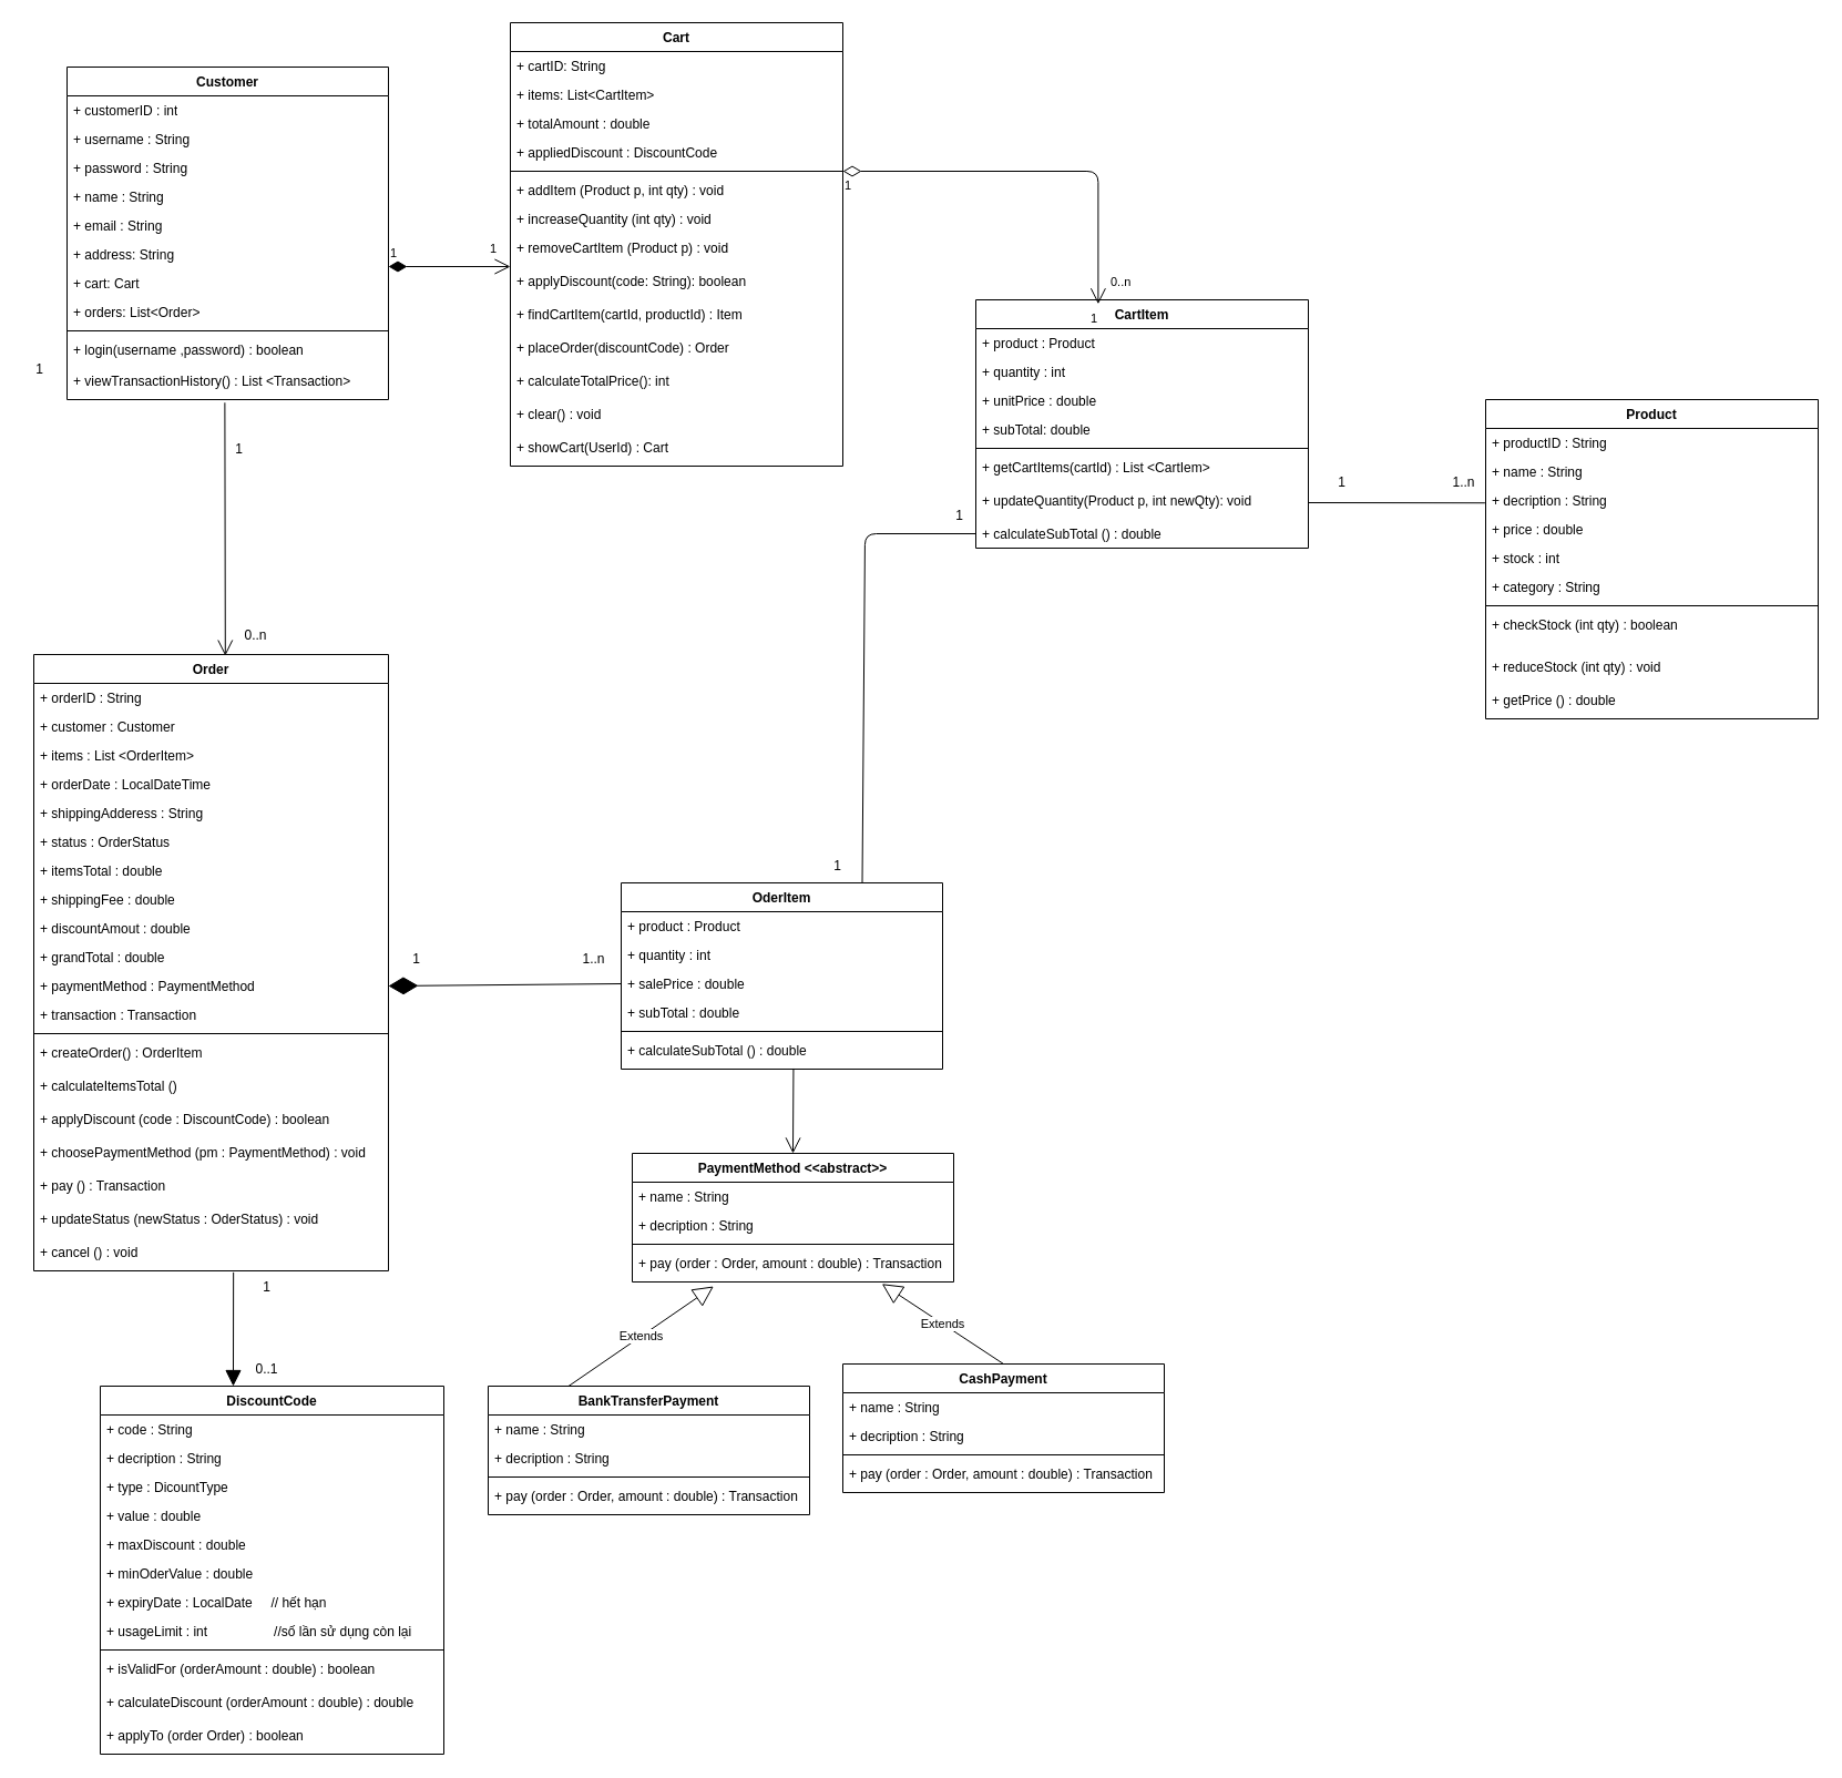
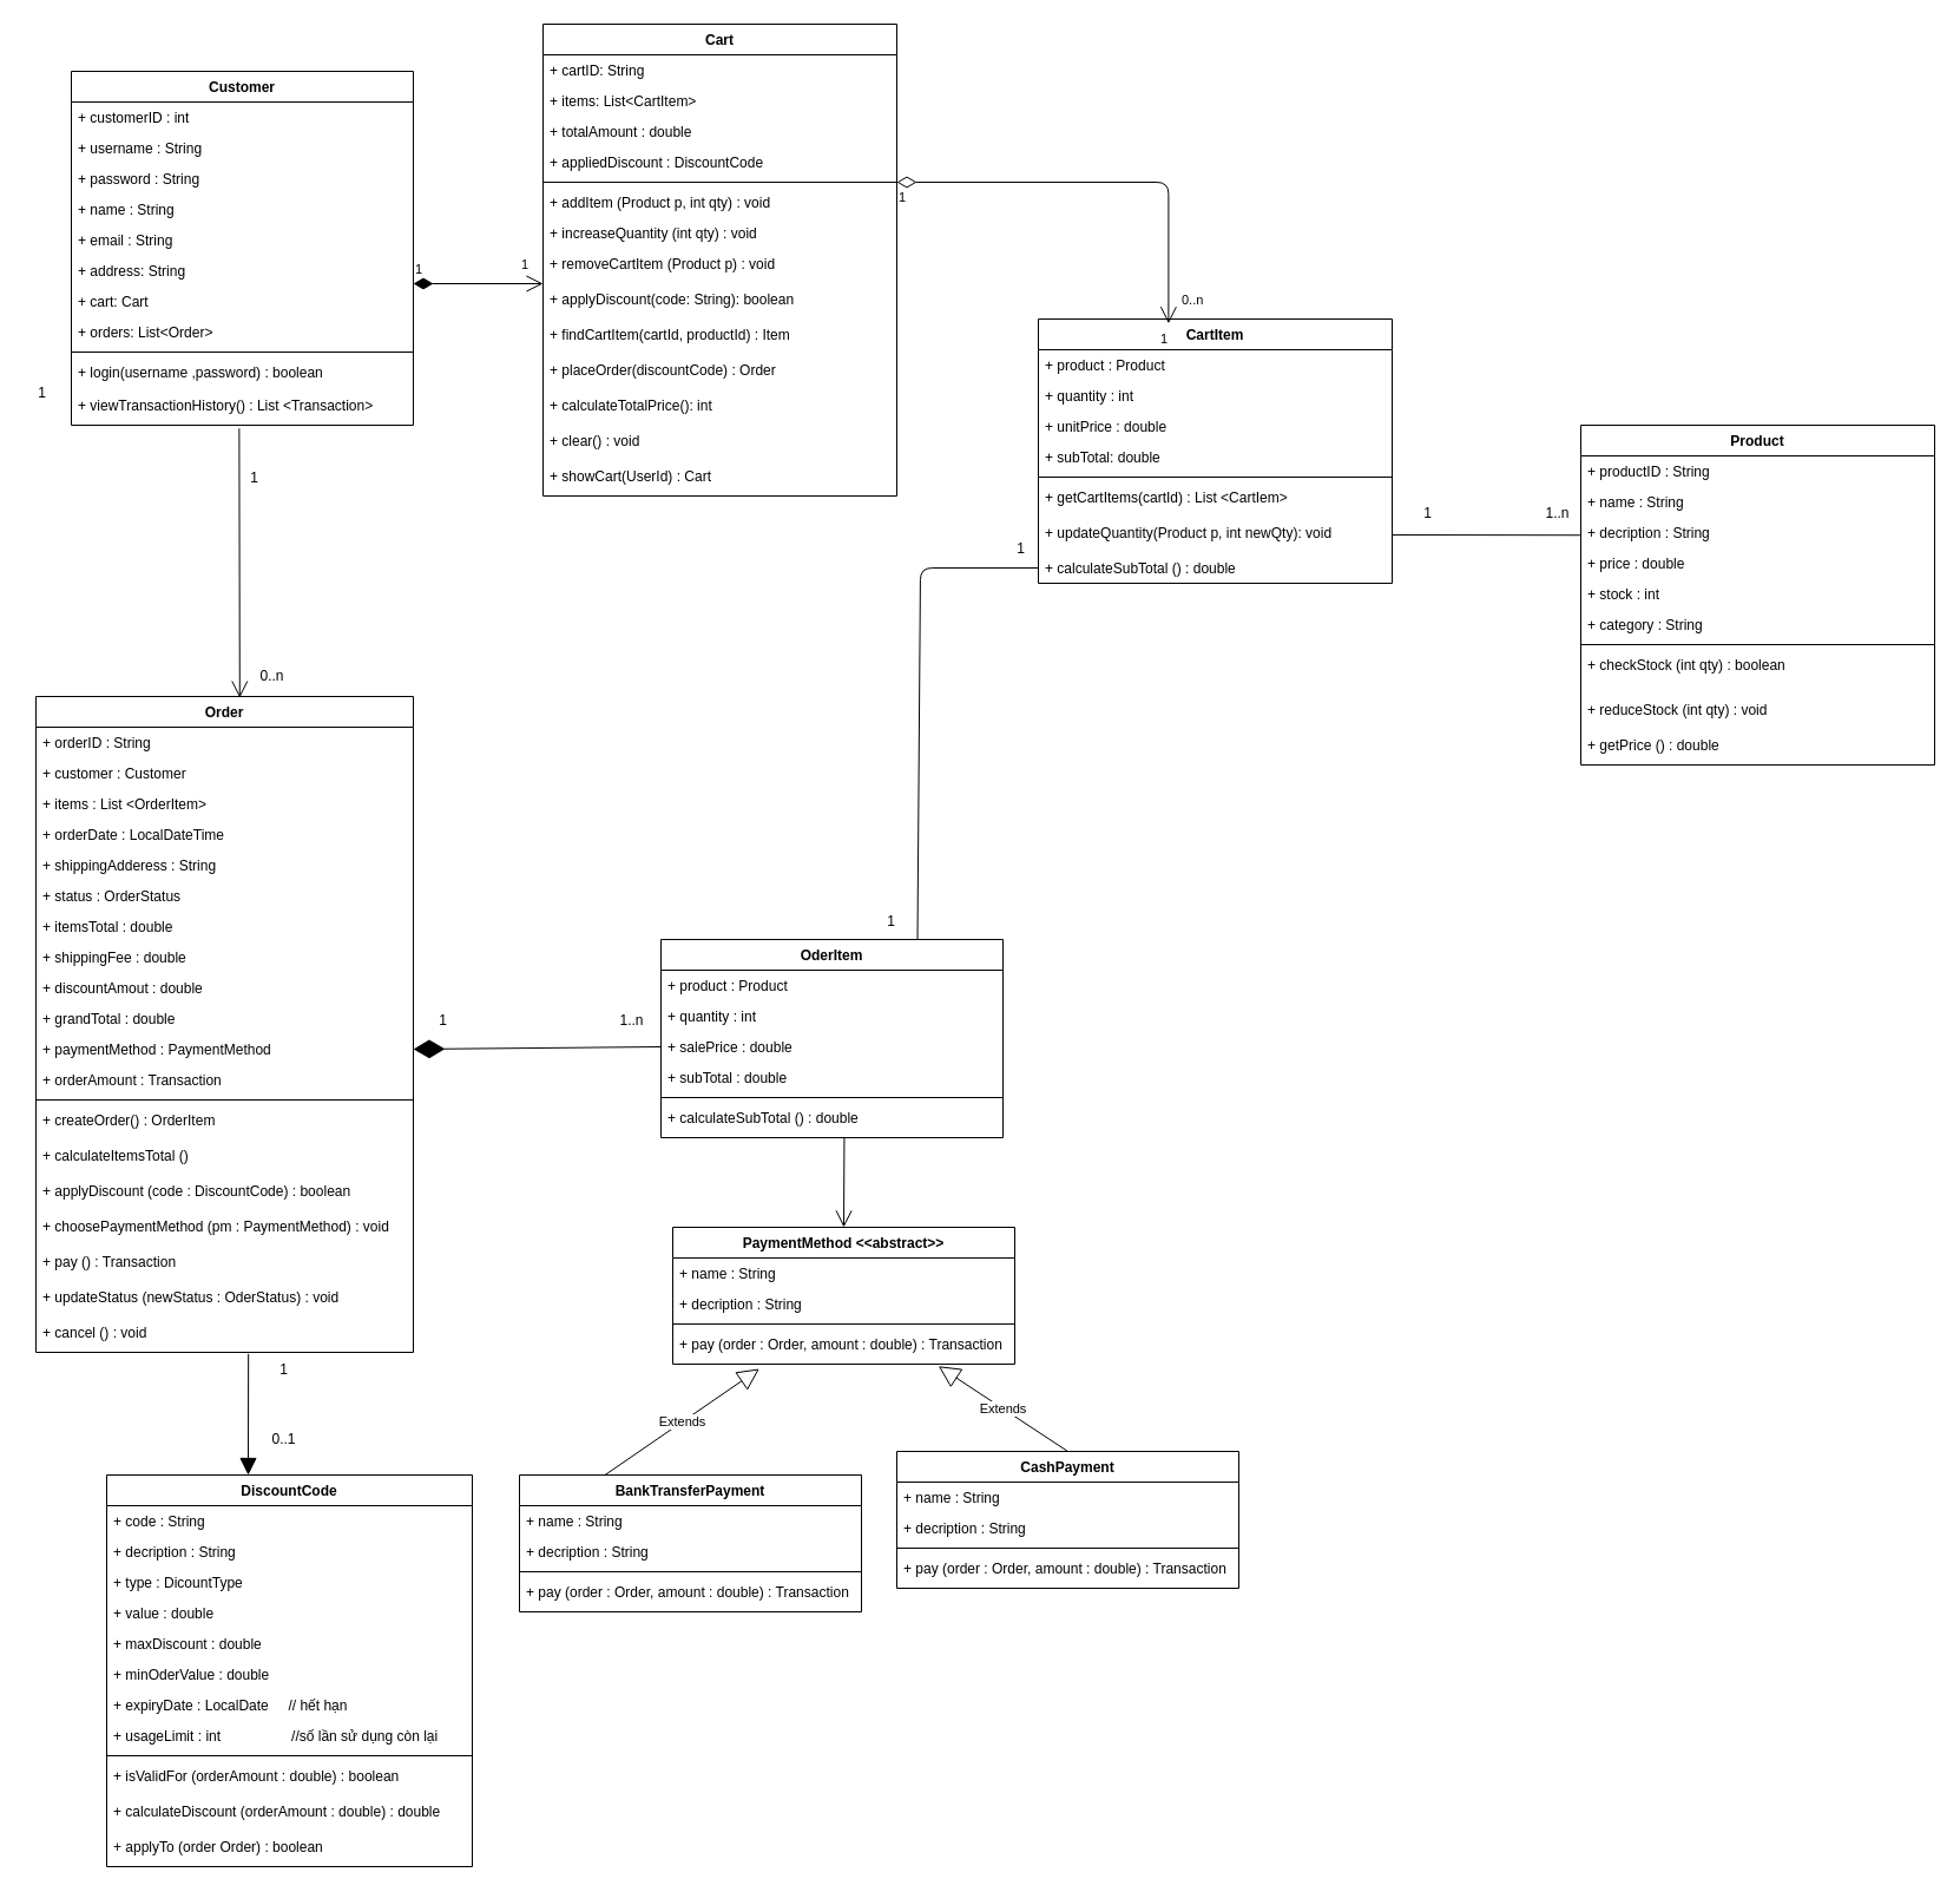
- <mxCell id="41" value="+ transaction : Transaction" style="text;strokeColor=none;fillColor=none;align=left;verticalAlign=top;spacingLeft=4;spacingRight=4;overflow=hidden;rotatable=0;points=[[0,0.5],[1,0.5]];portConstraint=eastwest;whiteSpace=wrap;html=1;" parent="29" vertex="1"><mxGeometry y="312" width="320" height="26" as="geometry" /></mxCell>
+ <mxCell id="41" value="+ orderAmount : Transaction" style="text;strokeColor=none;fillColor=none;align=left;verticalAlign=top;spacingLeft=4;spacingRight=4;overflow=hidden;rotatable=0;points=[[0,0.5],[1,0.5]];portConstraint=eastwest;whiteSpace=wrap;html=1;" parent="29" vertex="1"><mxGeometry y="312" width="320" height="26" as="geometry" /></mxCell>
- <mxCell id="124" value="0..1" style="text;html=1;align=center;verticalAlign=middle;resizable=0;points=[];autosize=1;strokeColor=none;fillColor=none;" parent="1" vertex="1"><mxGeometry x="220" y="1220" width="40" height="30" as="geometry" /></mxCell>
+ <mxCell id="124" value="0..1" style="text;html=1;align=center;verticalAlign=middle;resizable=0;points=[];autosize=1;strokeColor=none;fillColor=none;" parent="1" vertex="1"><mxGeometry x="220" y="1205" width="40" height="30" as="geometry" /></mxCell>
